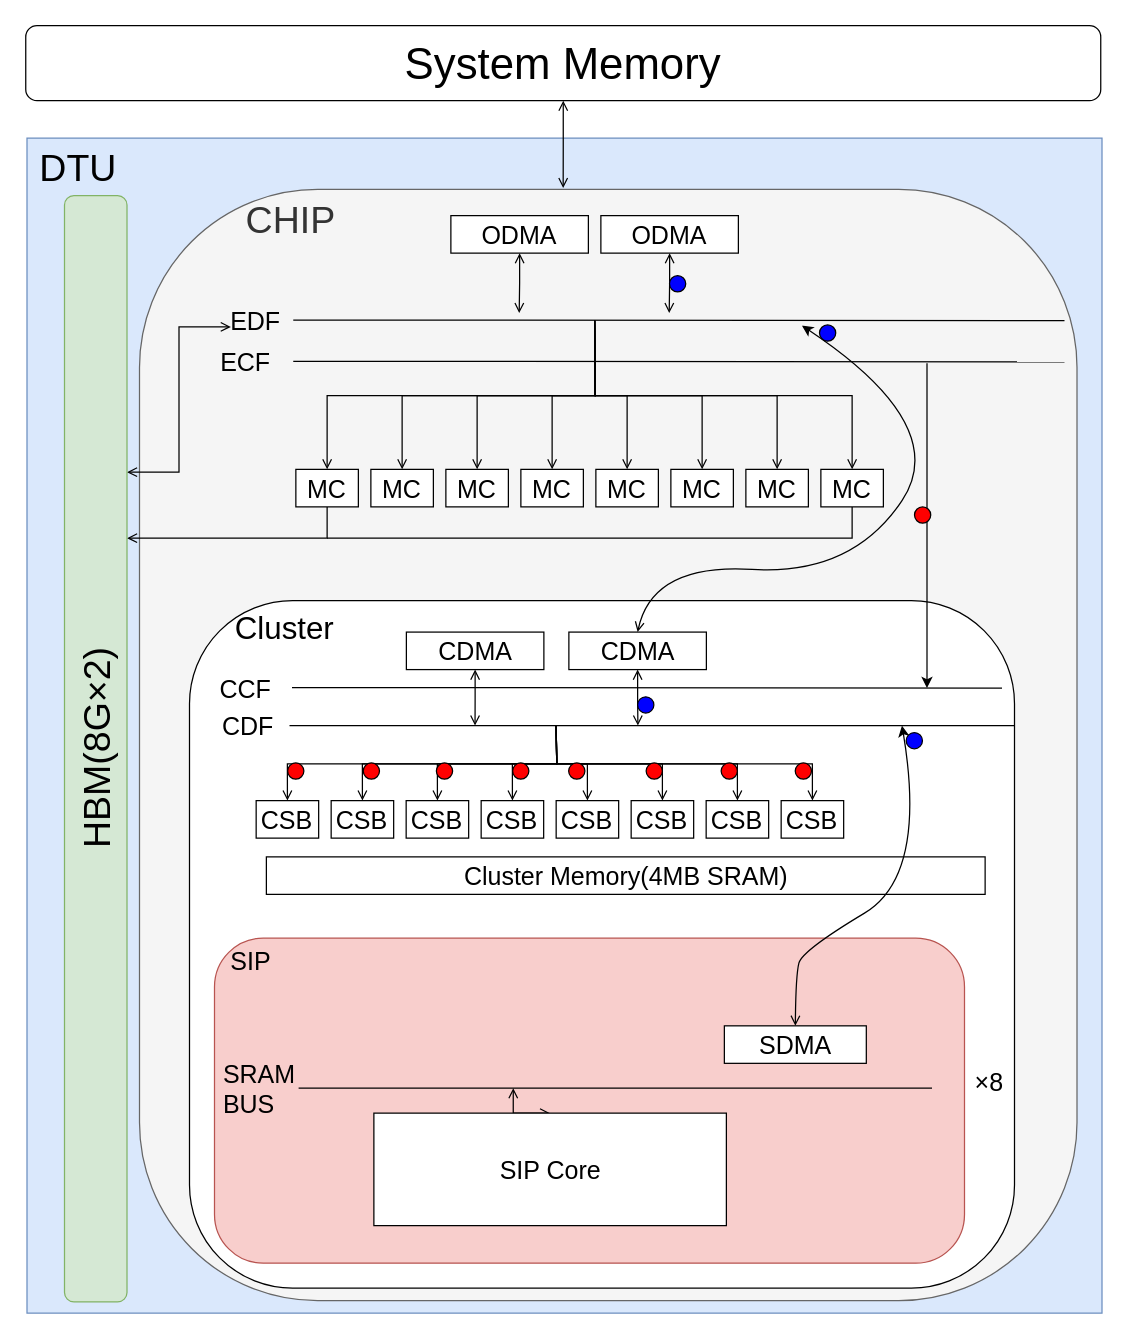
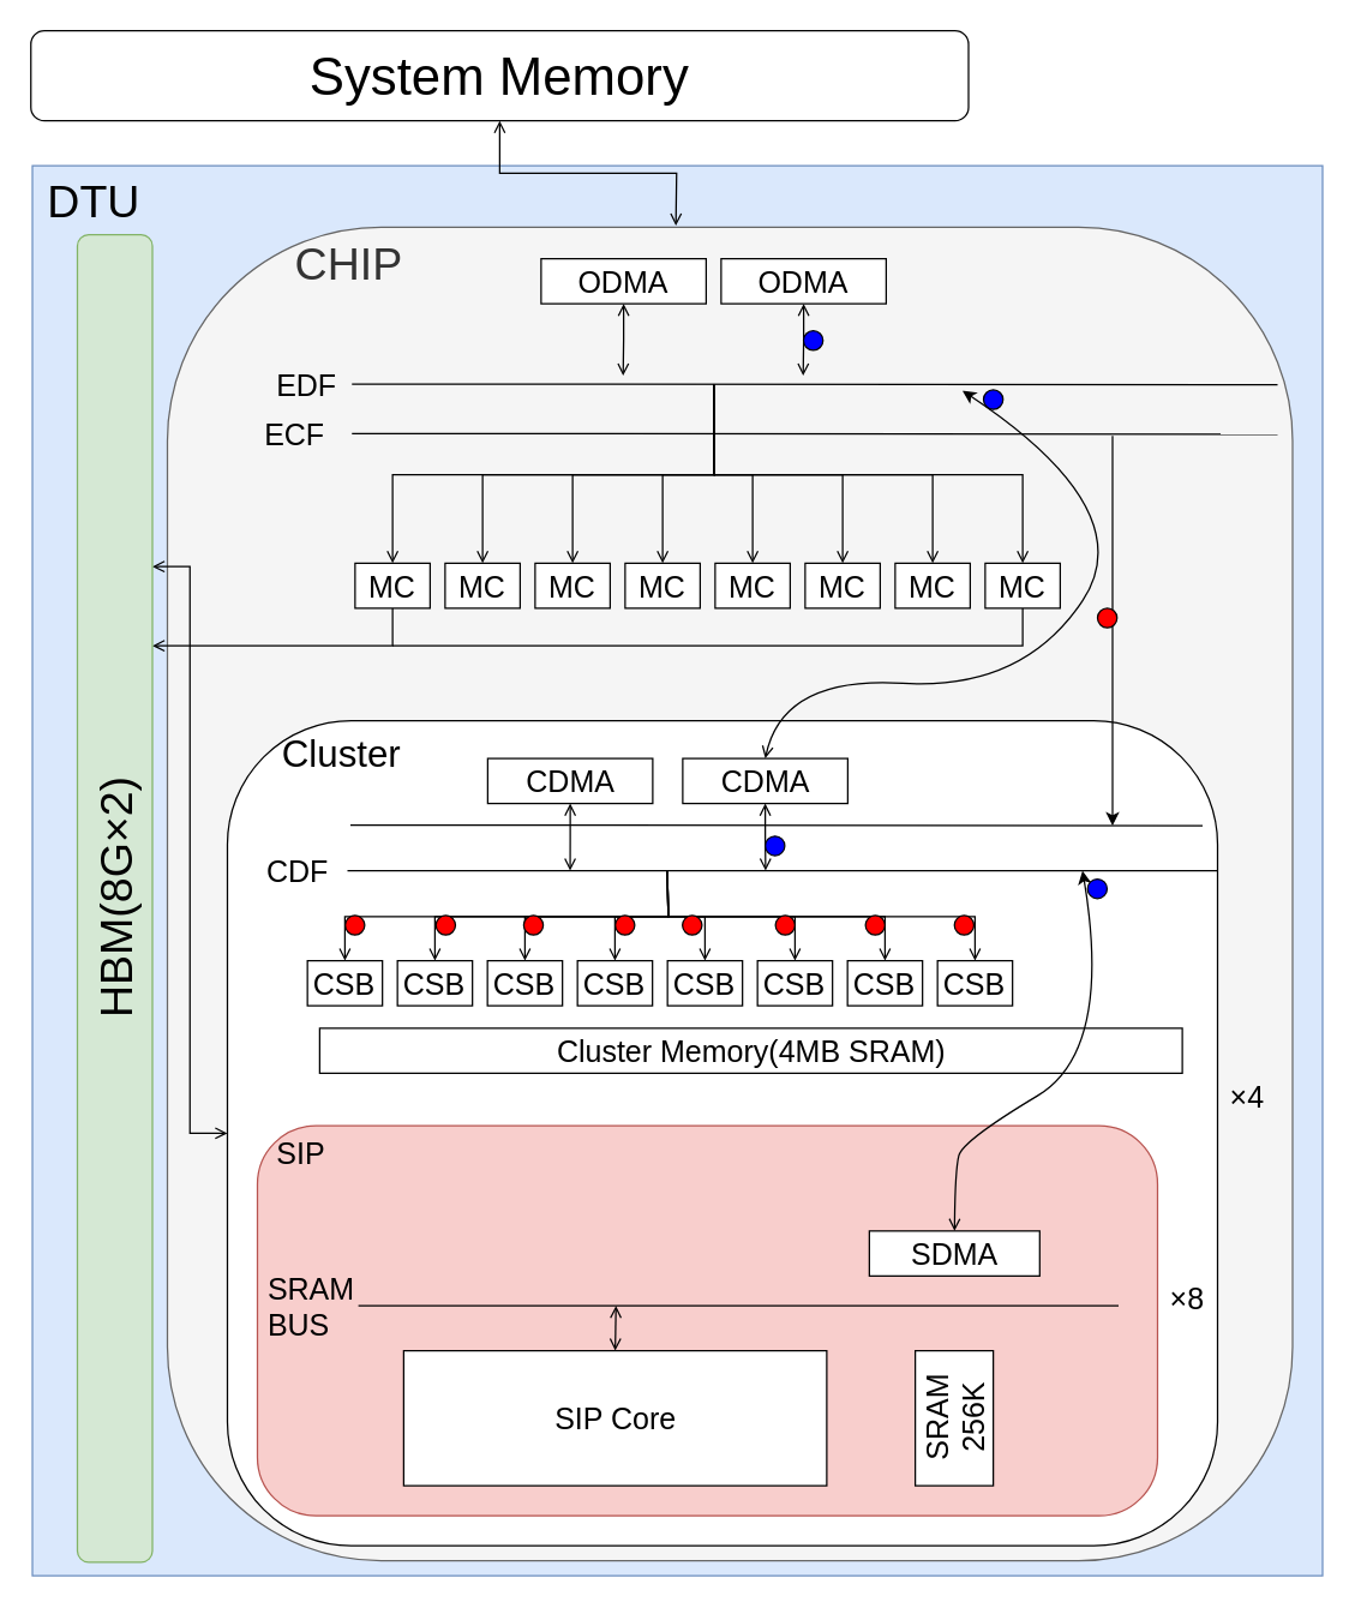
- <mxCell id="62" value="&lt;font style=&quot;font-size: 35px&quot;&gt;System Memory&lt;/font&gt;" style="rounded=1;whiteSpace=wrap;html=1;fontSize=20;align=center;" parent="1" vertex="1"><mxGeometry x="20" y="20" width="860" height="60" as="geometry" /></mxCell>
+ <mxCell id="62" value="&lt;font style=&quot;font-size: 35px&quot;&gt;System Memory&lt;/font&gt;" style="rounded=1;whiteSpace=wrap;html=1;fontSize=20;align=center;" parent="1" vertex="1"><mxGeometry x="20" y="20" width="625" height="60" as="geometry" /></mxCell>
- <mxCell id="52" style="edgeStyle=orthogonalEdgeStyle;rounded=0;orthogonalLoop=1;jettySize=auto;html=1;exitX=1;exitY=0.25;exitDx=0;exitDy=0;entryX=0;entryY=0.75;entryDx=0;entryDy=0;startArrow=open;startFill=0;endArrow=open;endFill=0;strokeColor=#000000;fontSize=20;" parent="1" source="53" target="40" edge="1"><mxGeometry relative="1" as="geometry" /></mxCell>
+ <mxCell id="52" style="edgeStyle=orthogonalEdgeStyle;rounded=0;orthogonalLoop=1;jettySize=auto;html=1;exitX=1;exitY=0.25;exitDx=0;exitDy=0;startArrow=open;startFill=0;endArrow=open;endFill=0;strokeColor=#000000;fontSize=20;" parent="1" source="53" target="4" edge="1"><mxGeometry relative="1" as="geometry" /></mxCell>
- <mxCell id="75" value="CCF" style="text;html=1;strokeColor=none;fillColor=none;align=center;verticalAlign=middle;whiteSpace=wrap;rounded=0;fontSize=20;" parent="1" vertex="1"><mxGeometry x="176.333" y="540" width="40" height="20" as="geometry" /></mxCell>
+ <mxCell id="60" value="×4" style="text;html=1;strokeColor=none;fillColor=none;align=center;verticalAlign=middle;whiteSpace=wrap;rounded=0;fontSize=20;" parent="1" vertex="1"><mxGeometry x="811" y="720" width="40" height="20" as="geometry" /></mxCell>
- <mxCell id="84" value="SIP Core" style="rounded=0;whiteSpace=wrap;html=1;align=center;fontSize=20;horizontal=1;" parent="1" vertex="1"><mxGeometry x="298.5" y="890" width="282" height="90" as="geometry" /></mxCell>
+ <mxCell id="84" value="SIP Core" style="rounded=0;whiteSpace=wrap;html=1;align=center;fontSize=20;horizontal=1;" parent="1" vertex="1"><mxGeometry x="268.5" y="900" width="282" height="90" as="geometry" /></mxCell>
+ <mxCell id="56" value="SRAM&lt;br&gt;256K" style="rounded=0;whiteSpace=wrap;html=1;align=center;fontSize=20;horizontal=0;" parent="1" vertex="1"><mxGeometry x="609.5" y="900" width="52" height="90" as="geometry" /></mxCell>
